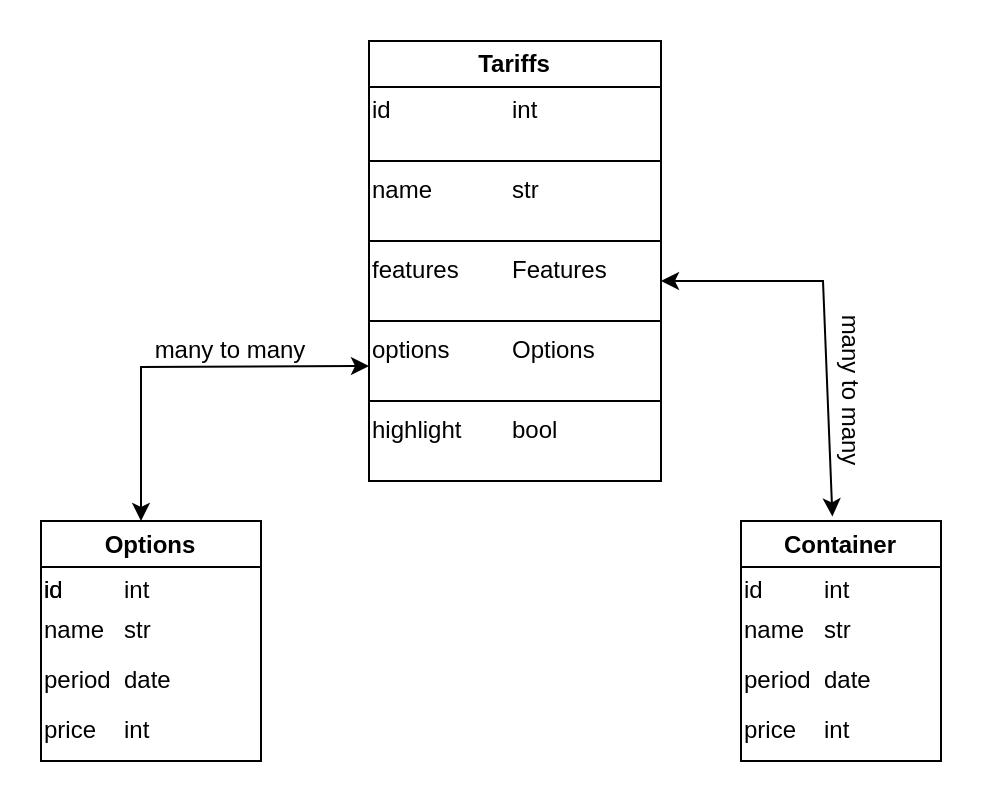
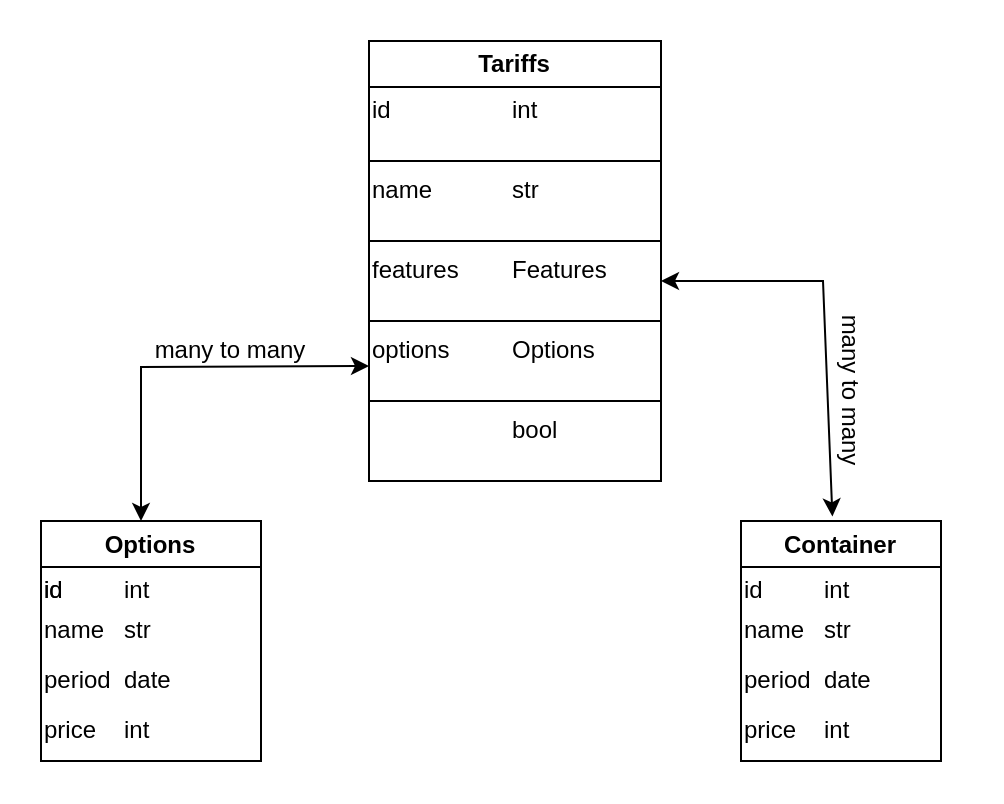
- <mxCell id="9" value="highlight" style="text;html=1;strokeColor=none;fillColor=none;align=left;verticalAlign=middle;whiteSpace=wrap;rounded=0;" vertex="1" parent="2"><mxGeometry y="180" width="70" height="30" as="geometry" /></mxCell>
